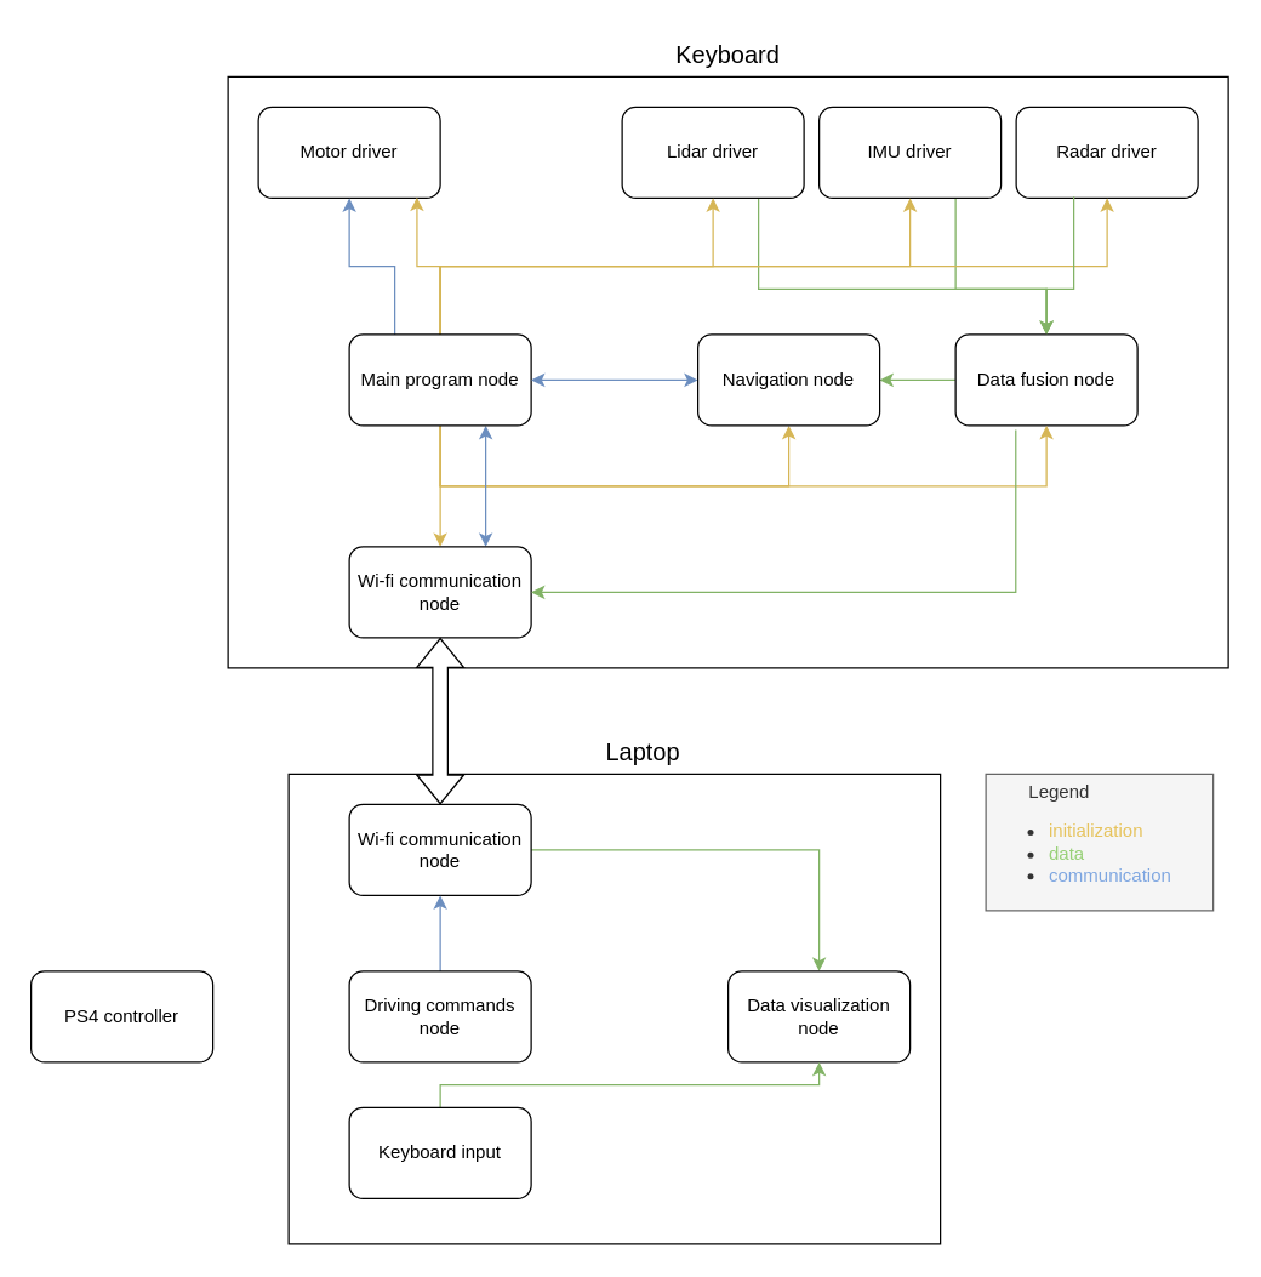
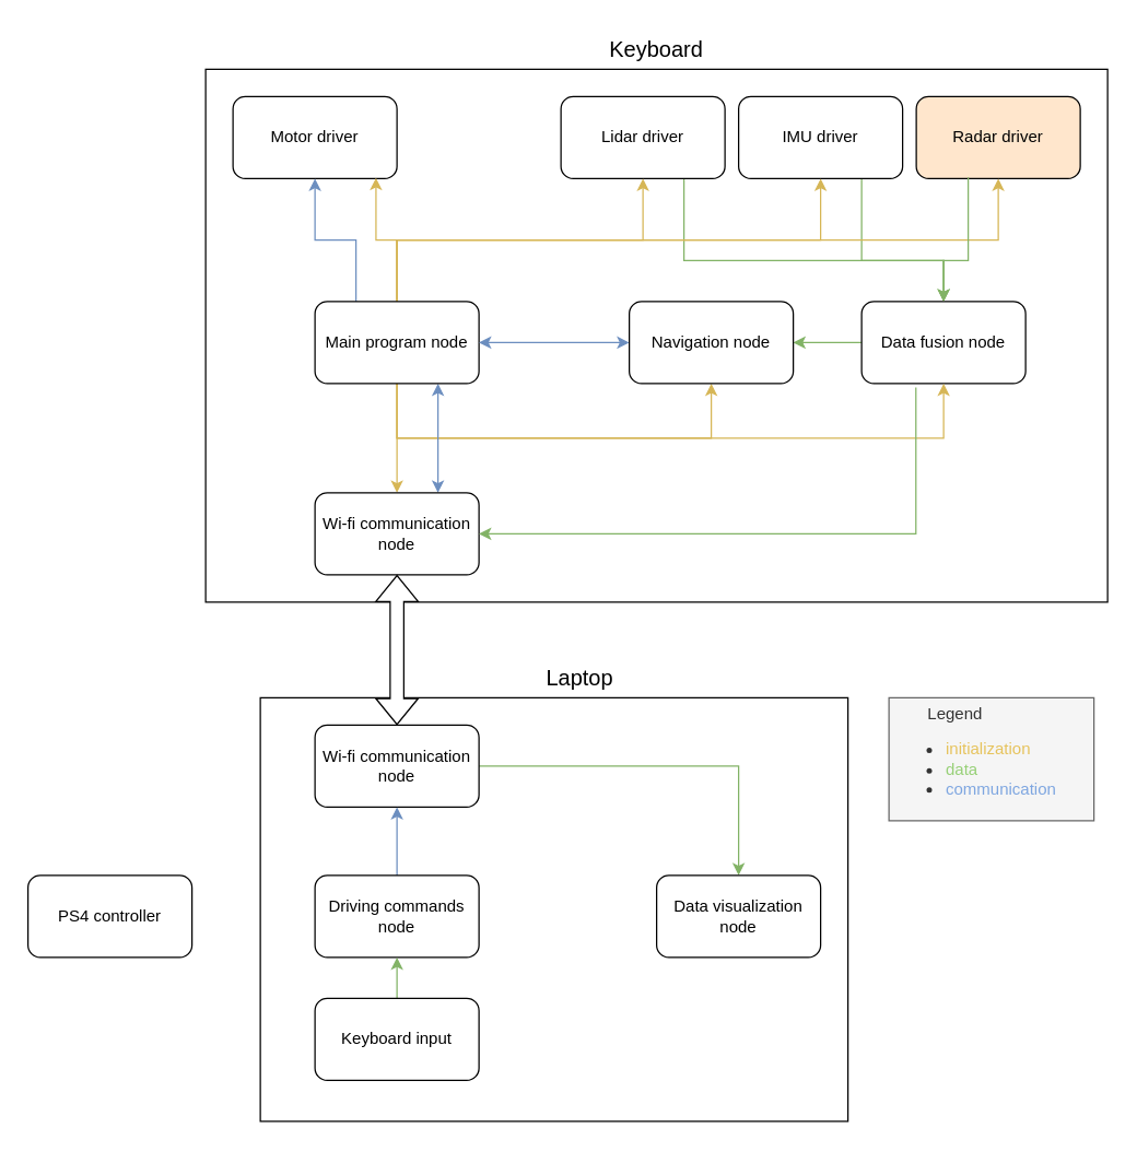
- <mxCell id="9" value="Radar driver" style="rounded=1;whiteSpace=wrap;html=1;" vertex="1" parent="1"><mxGeometry x="670" y="70" width="120" height="60" as="geometry" /></mxCell>
+ <mxCell id="9" value="Radar driver" style="rounded=1;whiteSpace=wrap;html=1;fillColor=#ffe6cc;" vertex="1" parent="1"><mxGeometry x="670" y="70" width="120" height="60" as="geometry" /></mxCell>
- <mxCell id="36" style="edgeStyle=elbowEdgeStyle;rounded=0;orthogonalLoop=1;jettySize=auto;elbow=vertical;html=1;exitX=0.5;exitY=0;exitDx=0;exitDy=0;fillColor=#d5e8d4;strokeColor=#82b366;" edge="1" parent="1" source="37" target="32"><mxGeometry relative="1" as="geometry" /></mxCell>
+ <mxCell id="36" style="edgeStyle=elbowEdgeStyle;rounded=0;orthogonalLoop=1;jettySize=auto;elbow=vertical;html=1;exitX=0.5;exitY=0;exitDx=0;exitDy=0;entryX=0.5;entryY=1;entryDx=0;entryDy=0;fillColor=#d5e8d4;strokeColor=#82b366;" edge="1" parent="1" source="37" target="34"><mxGeometry relative="1" as="geometry" /></mxCell>
